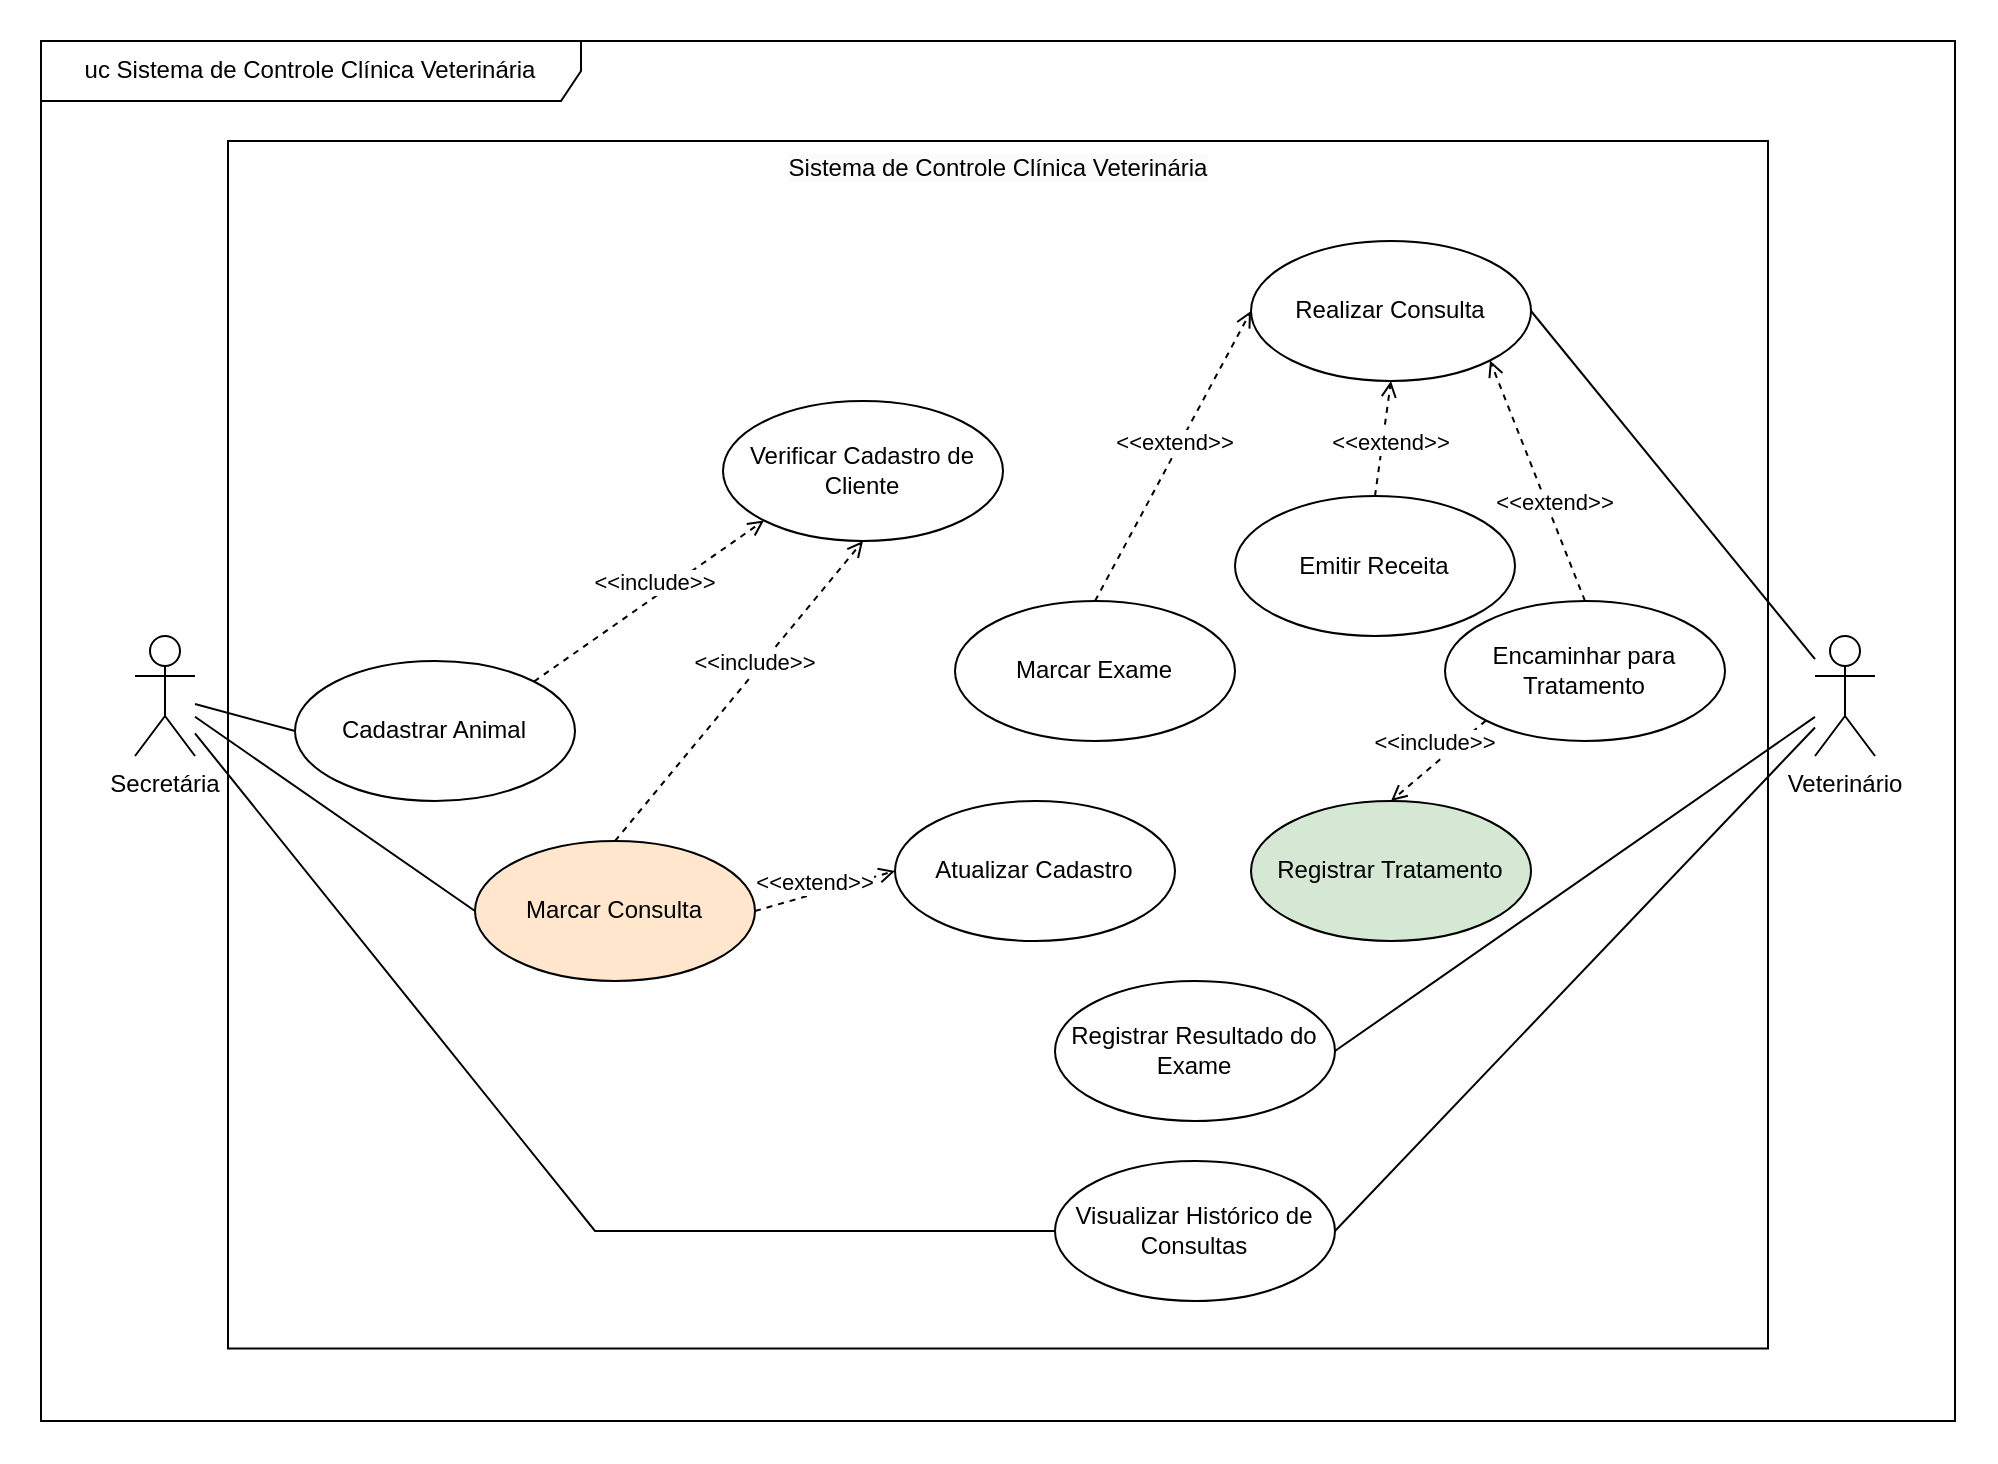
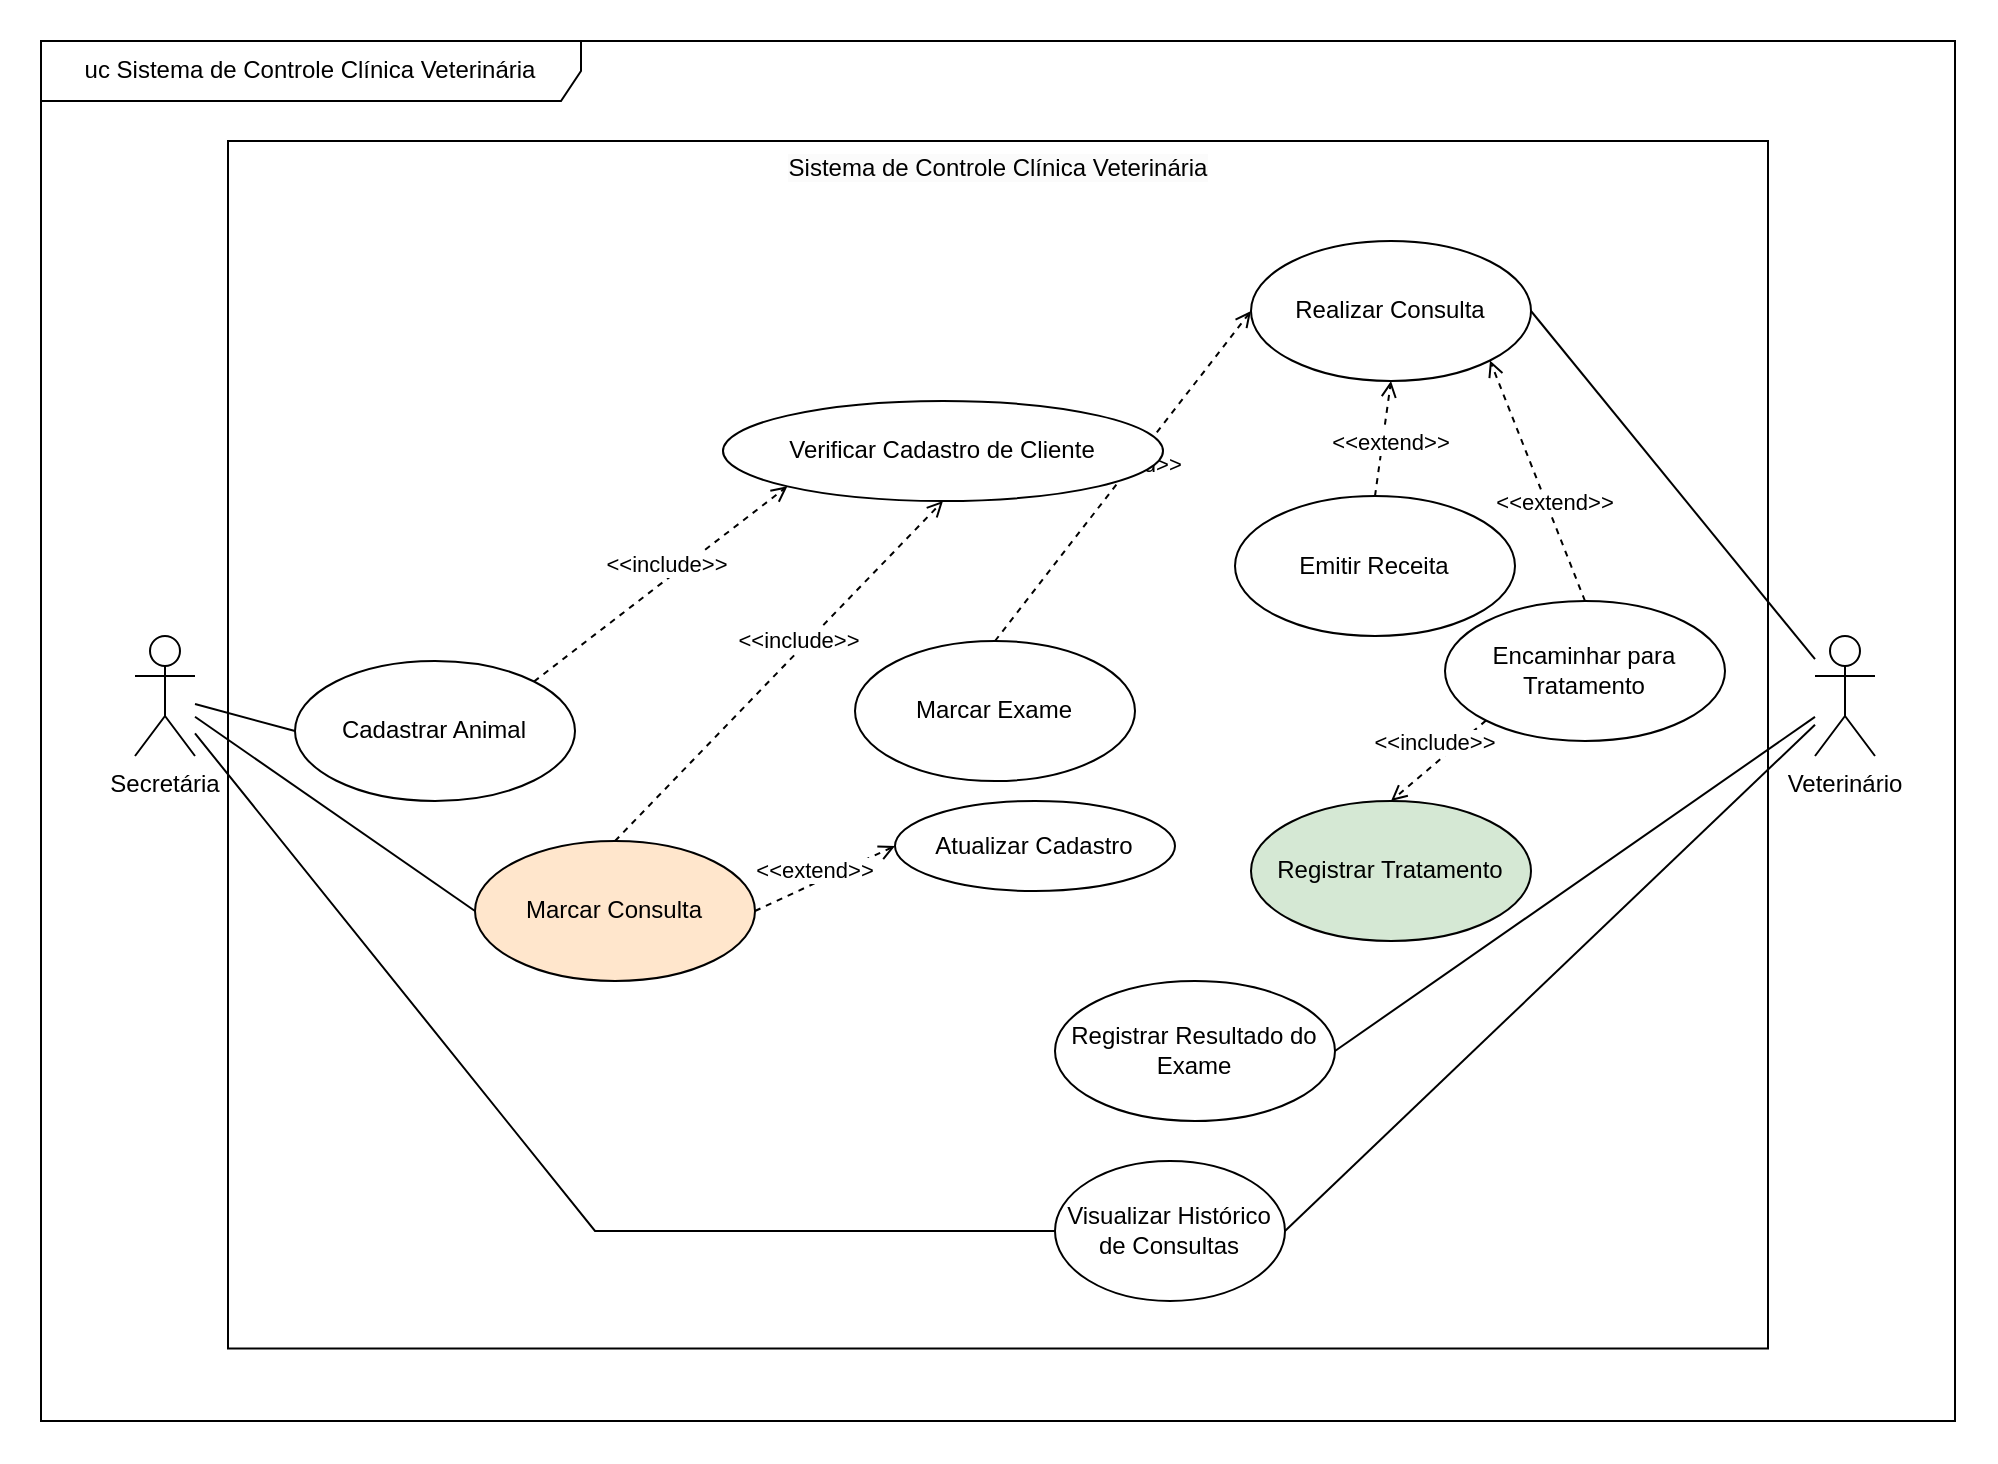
- <mxCell id="27" value="Verificar Cadastro de Cliente" style="ellipse;whiteSpace=wrap;html=1;" parent="1" vertex="1"><mxGeometry x="361" y="200" width="140" height="70" as="geometry" /></mxCell>
+ <mxCell id="27" value="Verificar Cadastro de Cliente" style="ellipse;whiteSpace=wrap;html=1;" parent="1" vertex="1"><mxGeometry x="361" y="200" width="220" height="50" as="geometry" /></mxCell>
- <mxCell id="10" value="Marcar Exame" style="ellipse;whiteSpace=wrap;html=1;" parent="1" vertex="1"><mxGeometry x="477" y="300" width="140" height="70" as="geometry" /></mxCell>
+ <mxCell id="10" value="Marcar Exame" style="ellipse;whiteSpace=wrap;html=1;" parent="1" vertex="1"><mxGeometry x="427" y="320" width="140" height="70" as="geometry" /></mxCell>
- <mxCell id="8" value="Atualizar Cadastro" style="ellipse;whiteSpace=wrap;html=1;verticalAlign=middle;" parent="1" vertex="1"><mxGeometry x="447" y="400" width="140" height="70" as="geometry" /></mxCell>
+ <mxCell id="8" value="Atualizar Cadastro" style="ellipse;whiteSpace=wrap;html=1;verticalAlign=middle;" parent="1" vertex="1"><mxGeometry x="447" y="400" width="140" height="45" as="geometry" /></mxCell>
- <mxCell id="17" value="Visualizar Histórico de Consultas" style="ellipse;whiteSpace=wrap;html=1;" parent="1" vertex="1"><mxGeometry x="527" y="580" width="140" height="70" as="geometry" /></mxCell>
+ <mxCell id="17" value="Visualizar Histórico de Consultas" style="ellipse;whiteSpace=wrap;html=1;" parent="1" vertex="1"><mxGeometry x="527" y="580" width="115" height="70" as="geometry" /></mxCell>
